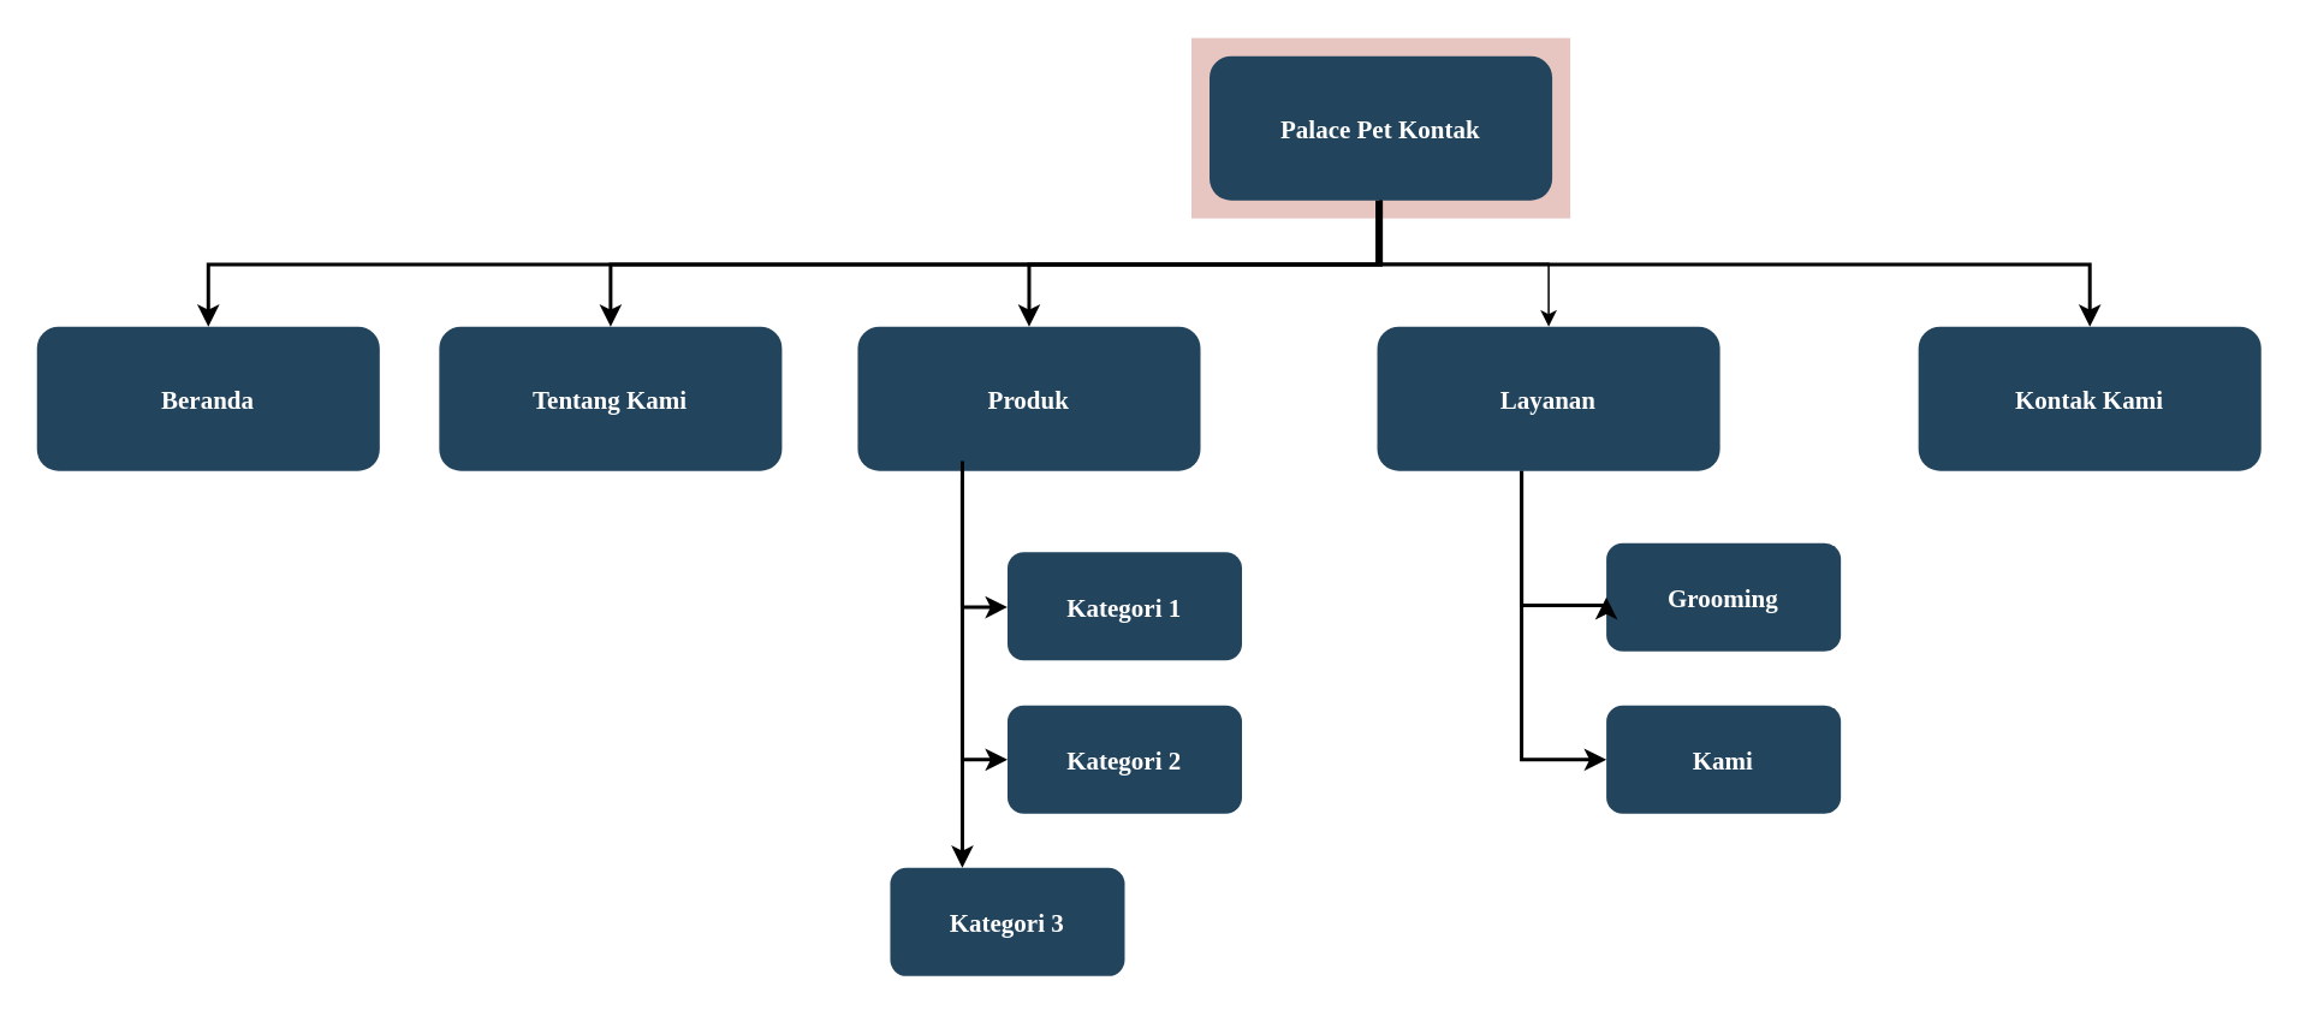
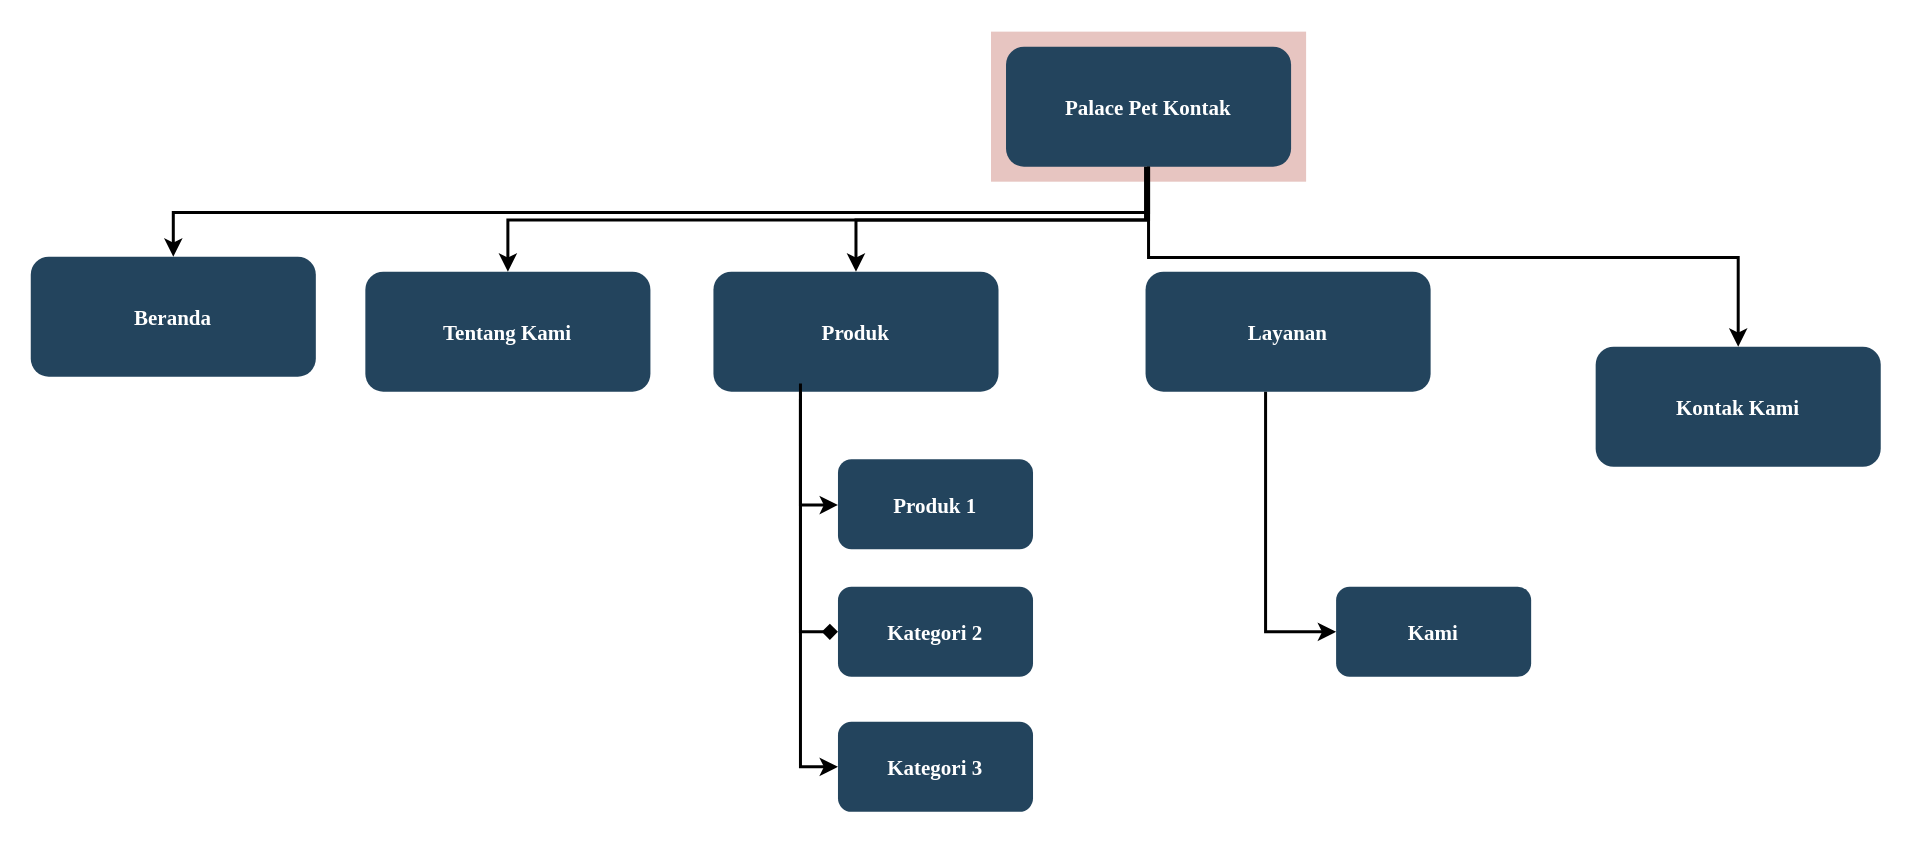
- <mxCell id="3" style="edgeStyle=orthogonalEdgeStyle;rounded=0;orthogonalLoop=1;jettySize=auto;html=1;" parent="1" source="4" target="7" edge="1"><mxGeometry relative="1" as="geometry" /></mxCell>
- <mxCell id="9" value="Beranda" style="rounded=1;fillColor=#23445D;gradientColor=none;strokeColor=none;fontColor=#FFFFFF;fontStyle=1;fontFamily=Tahoma;fontSize=14" parent="1" vertex="1"><mxGeometry x="20" y="180.5" width="190" height="80" as="geometry" /></mxCell>
+ <mxCell id="9" value="Beranda" style="rounded=1;fillColor=#23445D;gradientColor=none;strokeColor=none;fontColor=#FFFFFF;fontStyle=1;fontFamily=Tahoma;fontSize=14" parent="1" vertex="1"><mxGeometry x="20" y="170.5" width="190" height="80" as="geometry" /></mxCell>
- <mxCell id="5" value="Kontak Kami" style="rounded=1;fillColor=#23445D;gradientColor=none;strokeColor=none;fontColor=#FFFFFF;fontStyle=1;fontFamily=Tahoma;fontSize=14" parent="1" vertex="1"><mxGeometry x="1063" y="180.5" width="190" height="80" as="geometry" /></mxCell>
+ <mxCell id="5" value="Kontak Kami" style="rounded=1;fillColor=#23445D;gradientColor=none;strokeColor=none;fontColor=#FFFFFF;fontStyle=1;fontFamily=Tahoma;fontSize=14" parent="1" vertex="1"><mxGeometry x="1063" y="230.5" width="190" height="80" as="geometry" /></mxCell>
- <mxCell id="13" value="Grooming" style="rounded=1;fillColor=#23445D;gradientColor=none;strokeColor=none;fontColor=#FFFFFF;fontStyle=1;fontFamily=Tahoma;fontSize=14" parent="1" vertex="1"><mxGeometry x="890" y="300.5" width="130" height="60" as="geometry" /></mxCell>
- <mxCell id="21" value="" style="edgeStyle=elbowEdgeStyle;elbow=vertical;strokeWidth=2;rounded=0;entryX=0;entryY=0.5;entryDx=0;entryDy=0;" parent="1" source="7" target="13" edge="1"><mxGeometry x="-23" y="137.5" width="100" height="100" as="geometry"><mxPoint x="-110" y="80.5" as="sourcePoint" /><mxPoint x="833" y="355" as="targetPoint" /><Array as="points"><mxPoint x="843" y="335" /><mxPoint x="873" y="331" /></Array></mxGeometry></mxCell>
- <mxCell id="10" value="Kategori 1" style="rounded=1;fillColor=#23445D;gradientColor=none;strokeColor=none;fontColor=#FFFFFF;fontStyle=1;fontFamily=Tahoma;fontSize=14" parent="1" vertex="1"><mxGeometry x="558" y="305.5" width="130" height="60" as="geometry" /></mxCell>
+ <mxCell id="10" value="Produk 1" style="rounded=1;fillColor=#23445D;gradientColor=none;strokeColor=none;fontColor=#FFFFFF;fontStyle=1;fontFamily=Tahoma;fontSize=14" parent="1" vertex="1"><mxGeometry x="558" y="305.5" width="130" height="60" as="geometry" /></mxCell>
- <mxCell id="17" value="" style="edgeStyle=elbowEdgeStyle;elbow=horizontal;strokeWidth=2;rounded=0" parent="1" source="8" target="11" edge="1"><mxGeometry x="30" y="137.5" width="100" height="100" as="geometry"><mxPoint x="-57" y="80.5" as="sourcePoint" /><mxPoint x="43" y="-19.5" as="targetPoint" /><Array as="points"><mxPoint x="533" y="380.5" /></Array></mxGeometry></mxCell>
+ <mxCell id="17" value="" style="edgeStyle=elbowEdgeStyle;elbow=horizontal;strokeWidth=2;rounded=0;endArrow=diamond;" parent="1" source="8" target="11" edge="1"><mxGeometry x="30" y="137.5" width="100" height="100" as="geometry"><mxPoint x="-57" y="80.5" as="sourcePoint" /><mxPoint x="43" y="-19.5" as="targetPoint" /><Array as="points"><mxPoint x="533" y="380.5" /></Array></mxGeometry></mxCell>
- <mxCell id="12" value="Kategori 3" style="rounded=1;fillColor=#23445D;gradientColor=none;strokeColor=none;fontColor=#FFFFFF;fontStyle=1;fontFamily=Tahoma;fontSize=14" parent="1" vertex="1"><mxGeometry x="493" y="480.5" width="130" height="60" as="geometry" /></mxCell>
+ <mxCell id="12" value="Kategori 3" style="rounded=1;fillColor=#23445D;gradientColor=none;strokeColor=none;fontColor=#FFFFFF;fontStyle=1;fontFamily=Tahoma;fontSize=14" parent="1" vertex="1"><mxGeometry x="558" y="480.5" width="130" height="60" as="geometry" /></mxCell>
